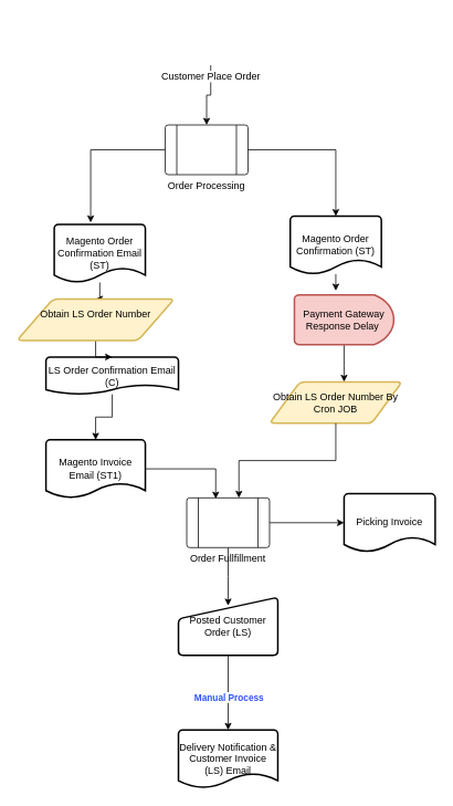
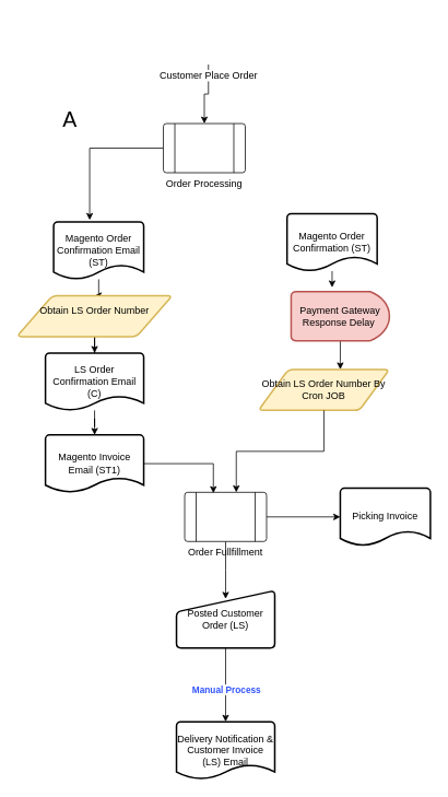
+ <mxCell id="29" value="A" style="text;strokeColor=none;align=center;fillColor=none;html=1;verticalAlign=middle;whiteSpace=wrap;rounded=0;fontSize=26;" vertex="1" parent="1"><mxGeometry x="55" y="130" width="60" height="30" as="geometry" /></mxCell>
- <mxCell id="8" style="edgeStyle=orthogonalEdgeStyle;rounded=0;orthogonalLoop=1;jettySize=auto;html=1;entryX=0.5;entryY=0;entryDx=0;entryDy=0;entryPerimeter=0;" edge="1" parent="1" source="7" target="14"><mxGeometry relative="1" as="geometry"><mxPoint x="405" y="260" as="targetPoint" /></mxGeometry></mxCell>
- <mxCell id="12" value="LS Order Confirmation Email (C)" style="strokeWidth=2;html=1;shape=mxgraph.flowchart.document2;whiteSpace=wrap;size=0.25;" vertex="1" parent="1"><mxGeometry x="55" y="430" width="160" height="45" as="geometry" /></mxCell>
+ <mxCell id="12" value="LS Order Confirmation Email (C)" style="strokeWidth=2;html=1;shape=mxgraph.flowchart.document2;whiteSpace=wrap;size=0.25;" vertex="1" parent="1"><mxGeometry x="55" y="430" width="120" height="70" as="geometry" /></mxCell>
- <mxCell id="26" value="Obtain LS Order Number By Cron JOB" style="shape=parallelogram;html=1;strokeWidth=2;perimeter=parallelogramPerimeter;whiteSpace=wrap;rounded=1;arcSize=12;size=0.23;fillColor=#fff2cc;strokeColor=#d6b656;" vertex="1" parent="1"><mxGeometry x="325" y="460" width="160" height="50" as="geometry" /></mxCell>
+ <mxCell id="26" value="Obtain LS Order Number By Cron JOB" style="shape=parallelogram;html=1;strokeWidth=2;perimeter=parallelogramPerimeter;whiteSpace=wrap;rounded=1;arcSize=12;size=0.23;fillColor=#fff2cc;strokeColor=#d6b656;" vertex="1" parent="1"><mxGeometry x="315" y="450" width="160" height="50" as="geometry" /></mxCell>
